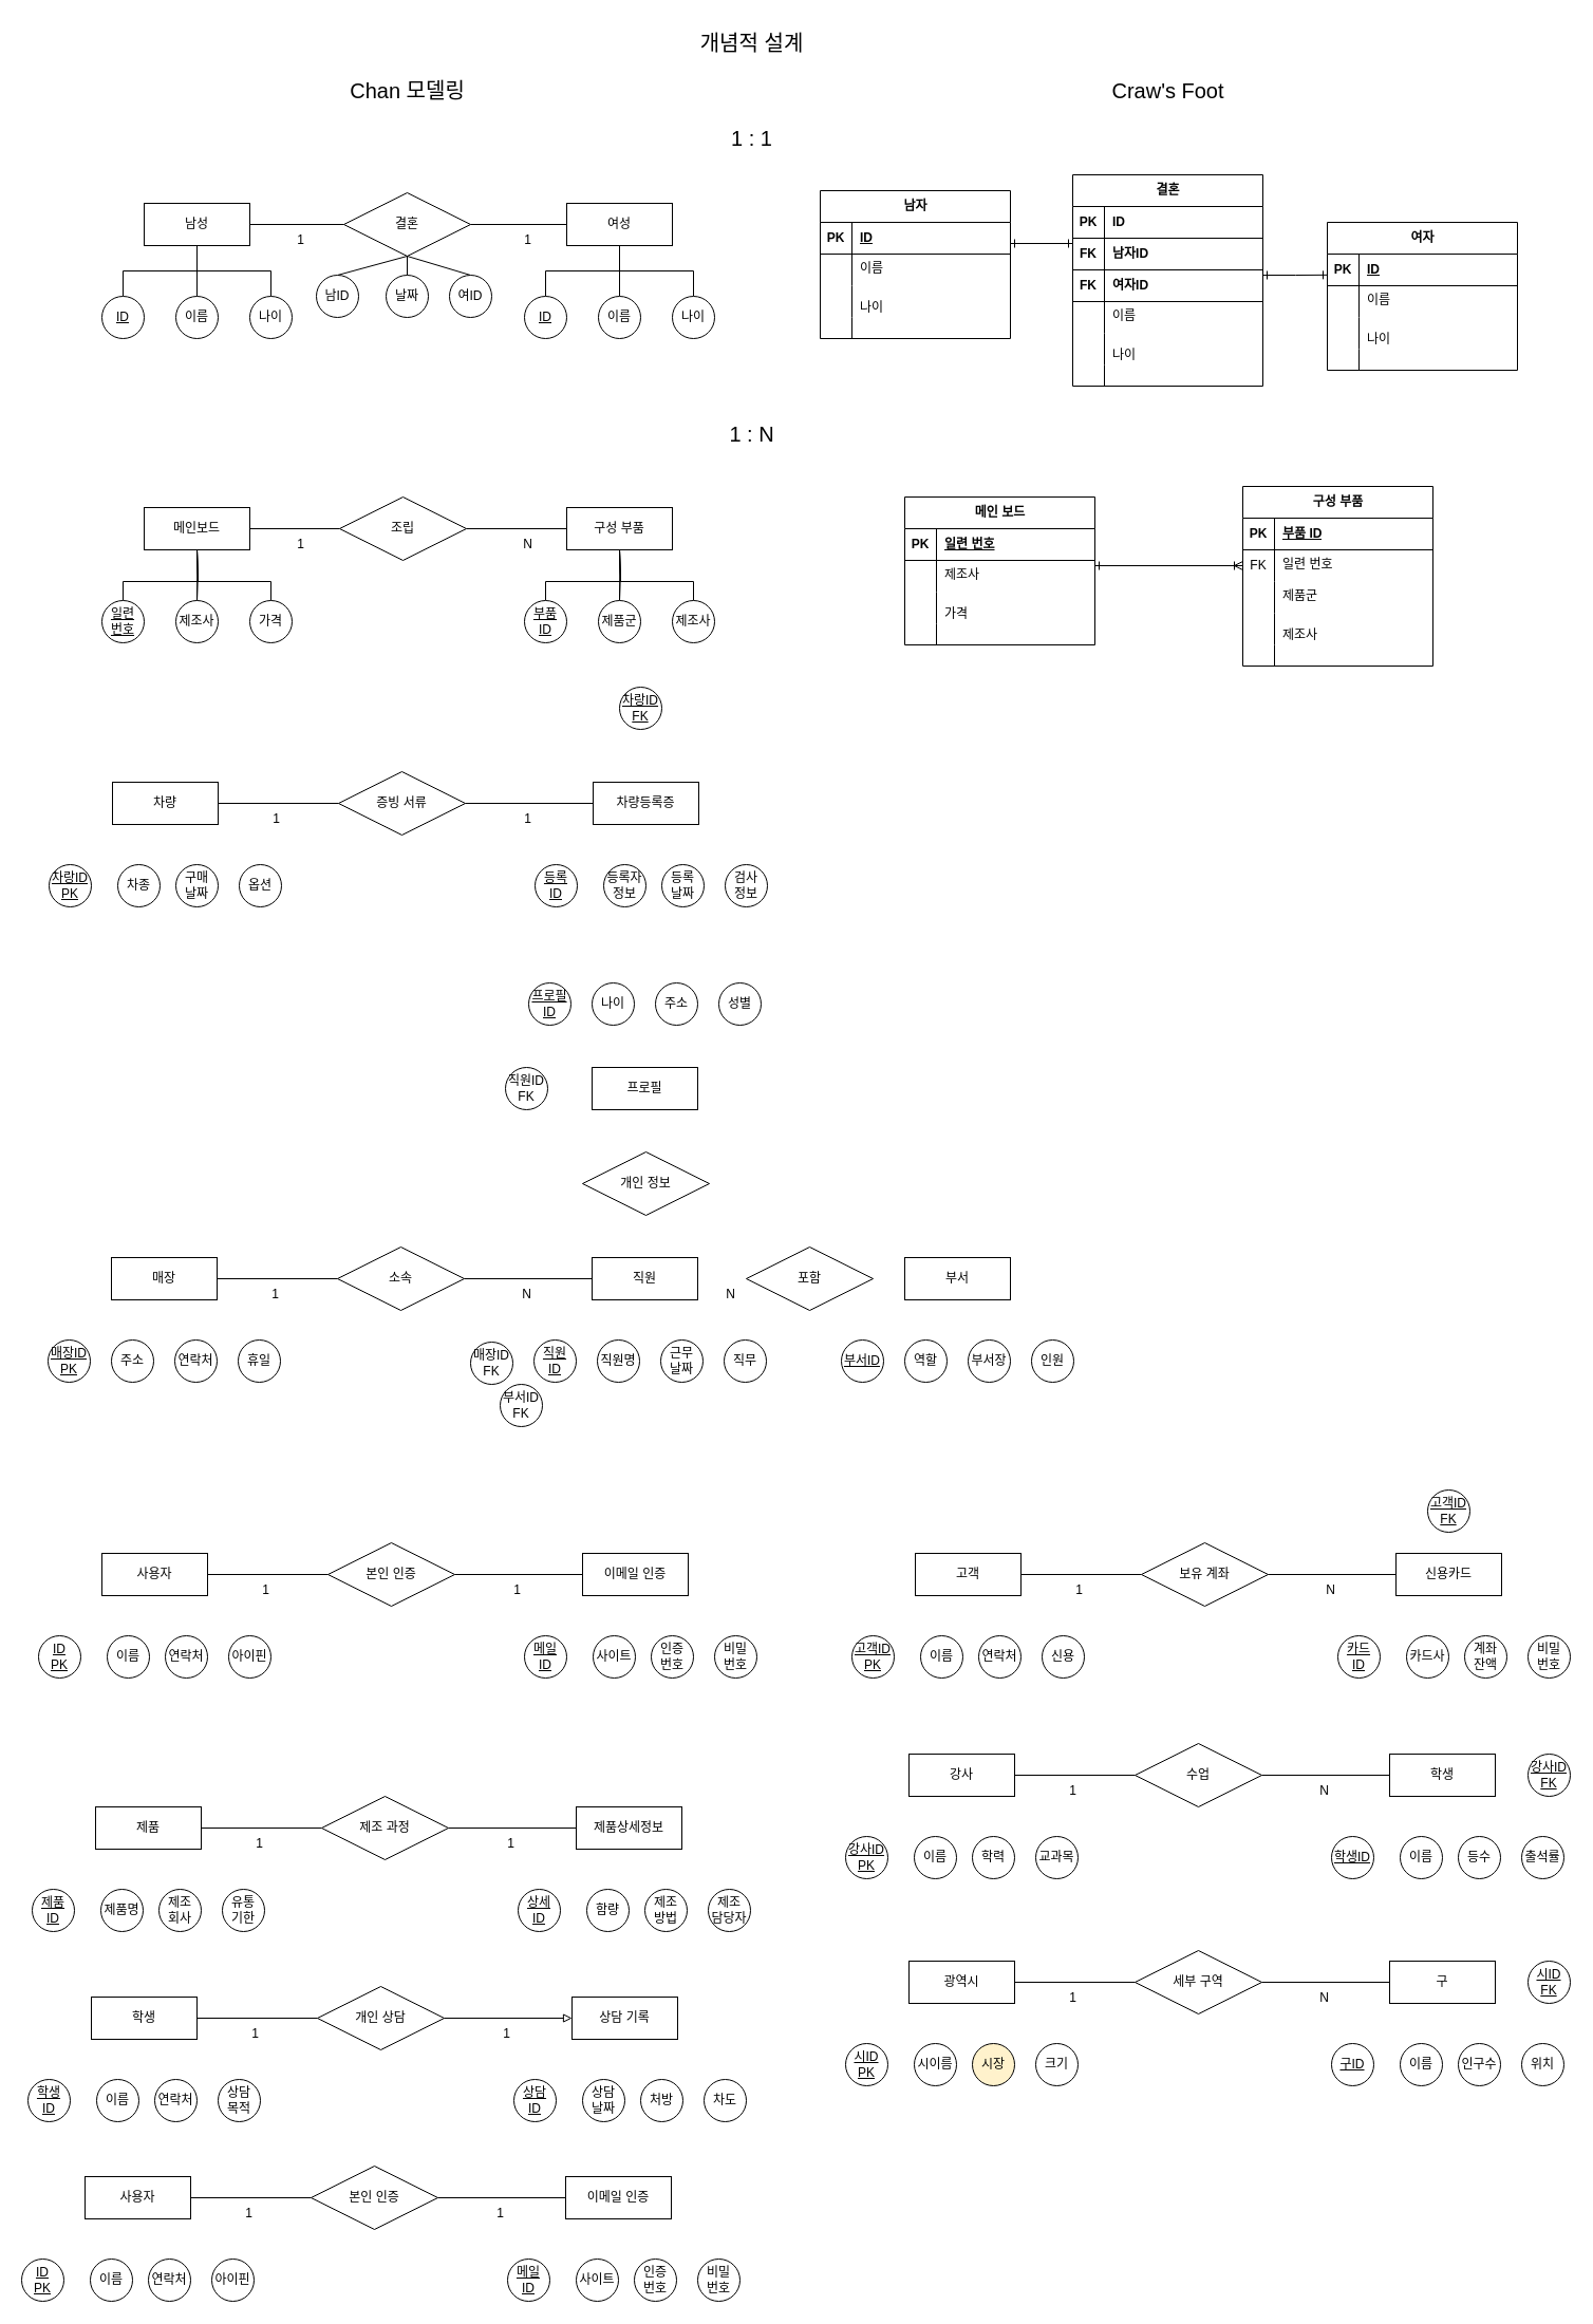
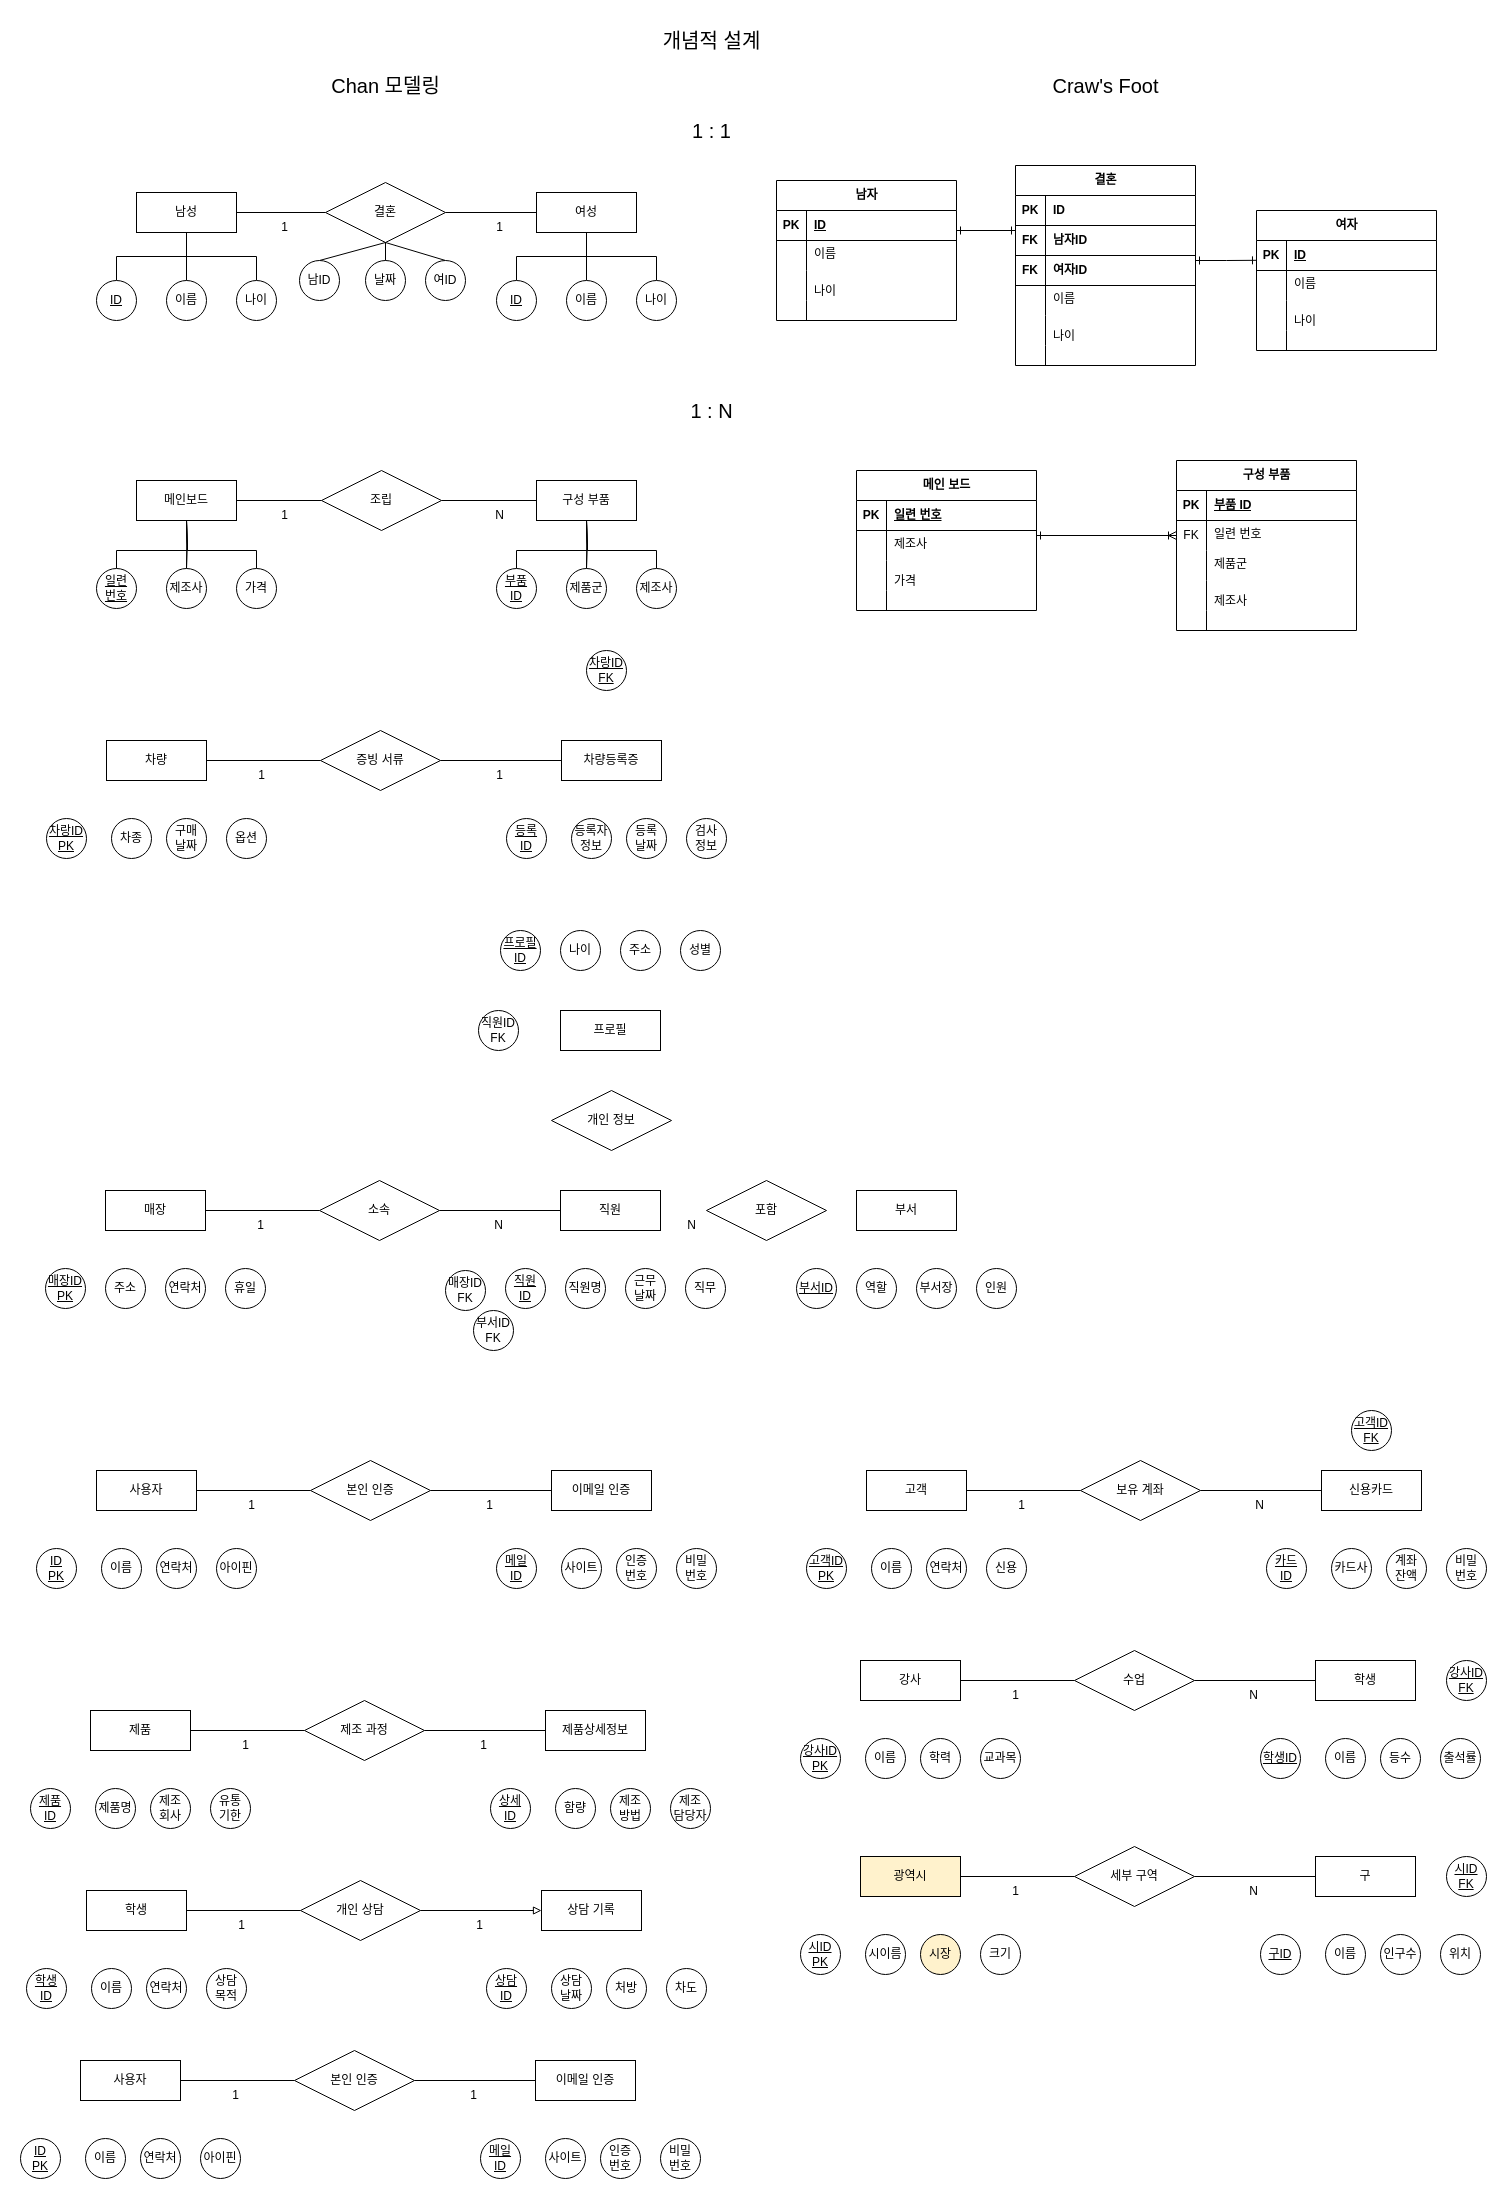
- <mxCell id="270" value="광역시" style="whiteSpace=wrap;html=1;align=center;" vertex="1" parent="1"><mxGeometry x="860" y="1856" width="100" height="40" as="geometry" /></mxCell>
+ <mxCell id="270" value="광역시" style="whiteSpace=wrap;html=1;align=center;fillColor=#fff2cc;" vertex="1" parent="1"><mxGeometry x="860" y="1856" width="100" height="40" as="geometry" /></mxCell>
